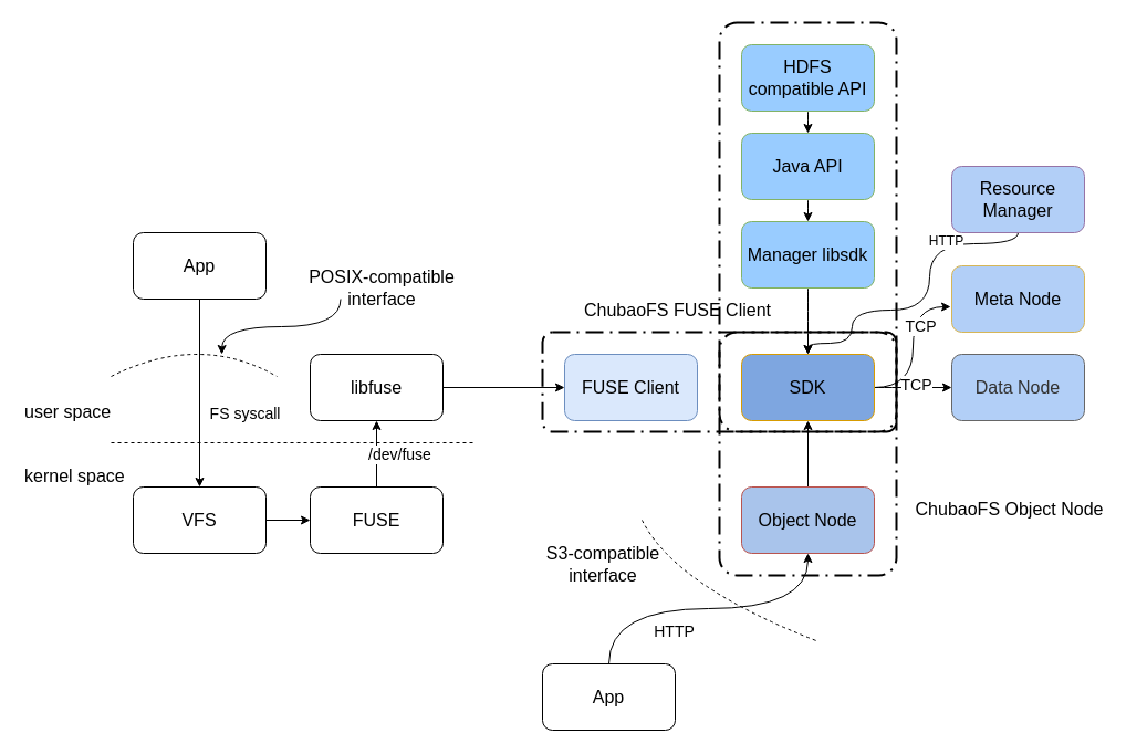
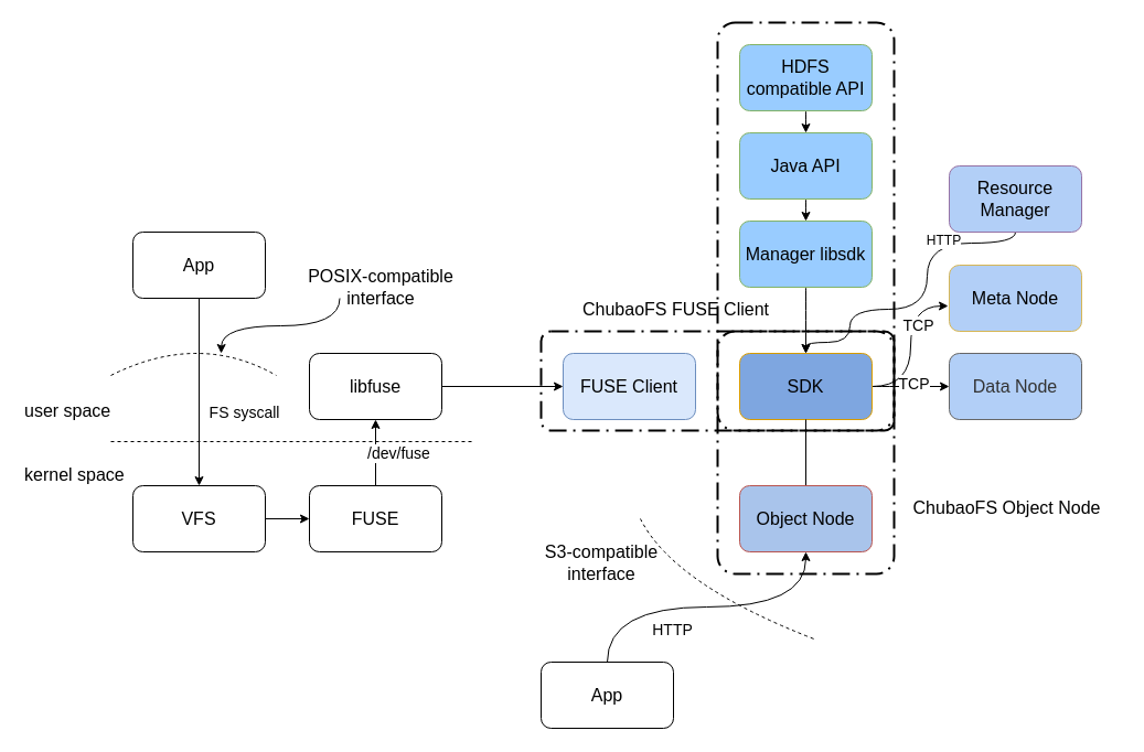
- <mxCell id="29" style="edgeStyle=orthogonalEdgeStyle;rounded=0;orthogonalLoop=1;jettySize=auto;html=1;entryX=0.5;entryY=1;entryDx=0;entryDy=0;" parent="1" source="30" target="22" edge="1"><mxGeometry relative="1" as="geometry" /></mxCell>
+ <mxCell id="29" style="edgeStyle=orthogonalEdgeStyle;rounded=0;orthogonalLoop=1;jettySize=auto;html=1;entryX=0.5;entryY=1;entryDx=0;entryDy=0;endArrow=none;" parent="1" source="30" target="22" edge="1"><mxGeometry relative="1" as="geometry" /></mxCell>
